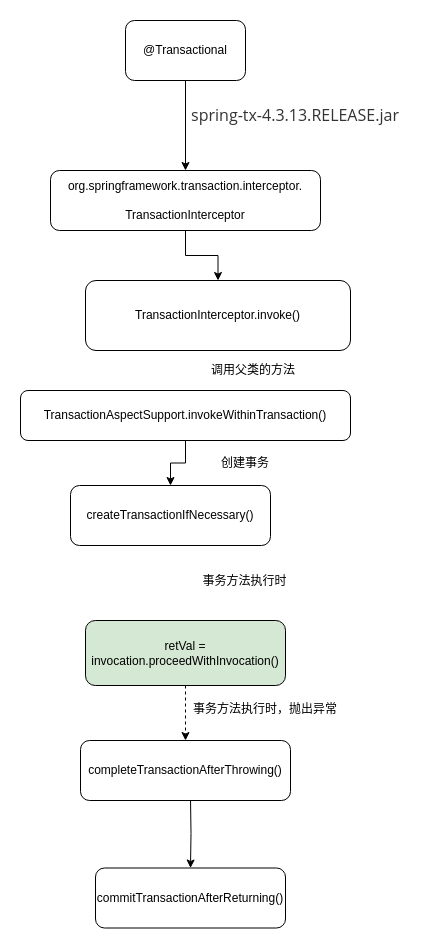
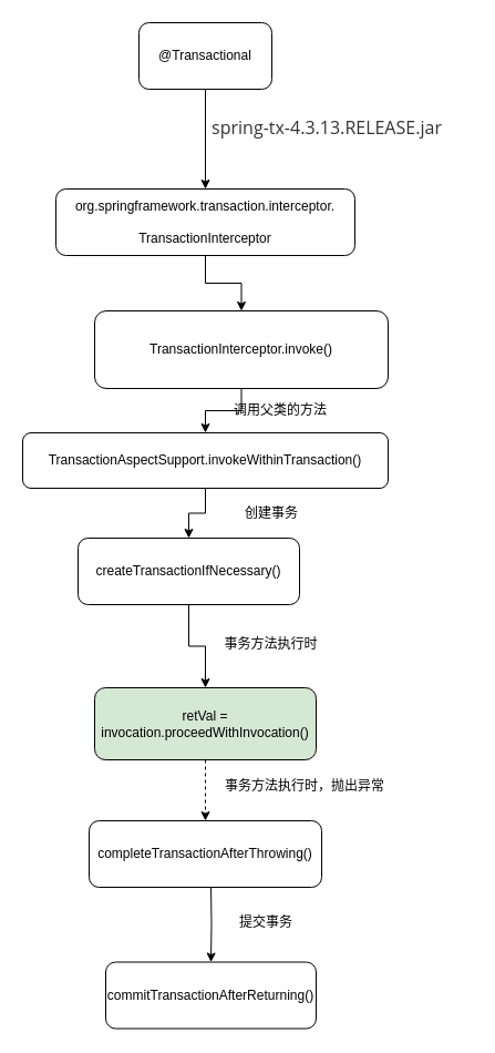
+ <mxCell id="7" style="edgeStyle=orthogonalEdgeStyle;rounded=0;orthogonalLoop=1;jettySize=auto;html=1;entryX=0.5;entryY=0;entryDx=0;entryDy=0;" edge="1" parent="1" source="8" target="10"><mxGeometry relative="1" as="geometry" /></mxCell>
+ <mxCell id="11" style="edgeStyle=orthogonalEdgeStyle;rounded=0;orthogonalLoop=1;jettySize=auto;html=1;" edge="1" parent="1" source="12" target="14"><mxGeometry relative="1" as="geometry" /></mxCell>
- <mxCell id="21" value="事务方法执行时，抛出异常" style="text;html=1;strokeColor=none;fillColor=none;align=center;verticalAlign=middle;whiteSpace=wrap;rounded=0;" vertex="1" parent="1"><mxGeometry x="185" y="700" width="160" height="17" as="geometry" /></mxCell>
+ <mxCell id="21" value="事务方法执行时，抛出异常" style="text;html=1;strokeColor=none;fillColor=none;align=center;verticalAlign=middle;whiteSpace=wrap;rounded=0;" vertex="1" parent="1"><mxGeometry x="195" y="700" width="160" height="17" as="geometry" /></mxCell>
+ <mxCell id="22" value="提交事务" style="text;html=1;strokeColor=none;fillColor=none;align=center;verticalAlign=middle;whiteSpace=wrap;rounded=0;" vertex="1" parent="1"><mxGeometry x="205" y="824" width="70" height="16" as="geometry" /></mxCell>
